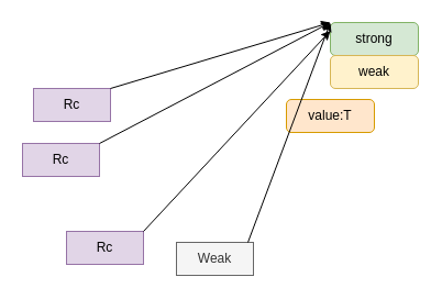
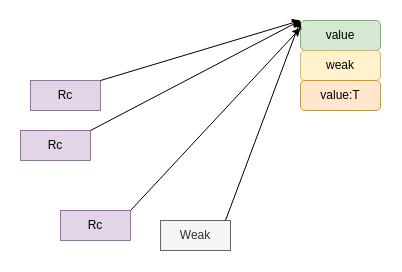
- <mxCell id="2" value="strong" style="rounded=1;whiteSpace=wrap;html=1;fillColor=#d5e8d4;strokeColor=#82b366;" vertex="1" parent="1"><mxGeometry x="300" y="20" width="80" height="30" as="geometry" /></mxCell>
+ <mxCell id="2" value="value" style="rounded=1;whiteSpace=wrap;html=1;fillColor=#d5e8d4;strokeColor=#82b366;" vertex="1" parent="1"><mxGeometry x="300" y="20" width="80" height="30" as="geometry" /></mxCell>
- <mxCell id="4" value="value:T" style="rounded=1;whiteSpace=wrap;html=1;fillColor=#ffe6cc;strokeColor=#d79b00;" vertex="1" parent="1"><mxGeometry x="260" y="90" width="80" height="30" as="geometry" /></mxCell>
+ <mxCell id="4" value="value:T" style="rounded=1;whiteSpace=wrap;html=1;fillColor=#ffe6cc;strokeColor=#d79b00;" vertex="1" parent="1"><mxGeometry x="300" y="80" width="80" height="30" as="geometry" /></mxCell>
